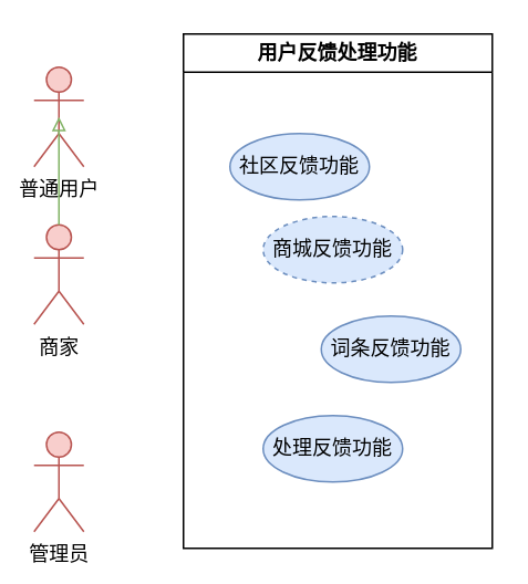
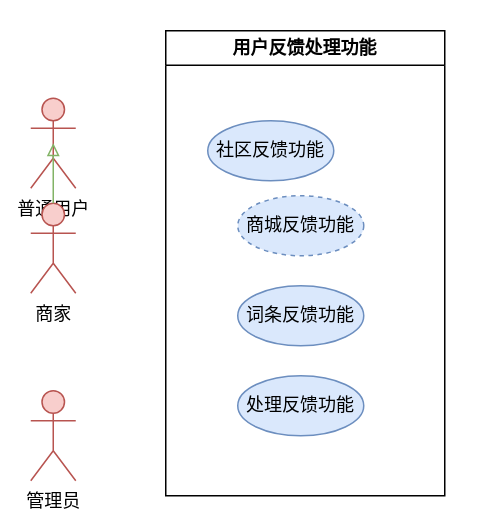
- <mxCell id="7" value="普通用户" style="shape=umlActor;verticalLabelPosition=bottom;verticalAlign=top;html=1;fillColor=#f8cecc;strokeColor=#b85450;" vertex="1" parent="1"><mxGeometry x="20" y="40" width="30" height="60" as="geometry" /></mxCell>
+ <mxCell id="7" value="普通用户" style="shape=umlActor;verticalLabelPosition=bottom;verticalAlign=top;html=1;fillColor=#f8cecc;strokeColor=#b85450;" vertex="1" parent="1"><mxGeometry x="20" y="65" width="30" height="60" as="geometry" /></mxCell>
- <mxCell id="4" value="词条反馈功能" style="ellipse;whiteSpace=wrap;html=1;fillColor=#dae8fc;strokeColor=#6c8ebf;" vertex="1" parent="2"><mxGeometry x="83" y="170" width="84" height="40" as="geometry" /></mxCell>
+ <mxCell id="4" value="词条反馈功能" style="ellipse;whiteSpace=wrap;html=1;fillColor=#dae8fc;strokeColor=#6c8ebf;" vertex="1" parent="2"><mxGeometry x="48" y="170" width="84" height="40" as="geometry" /></mxCell>
